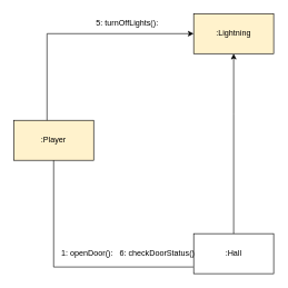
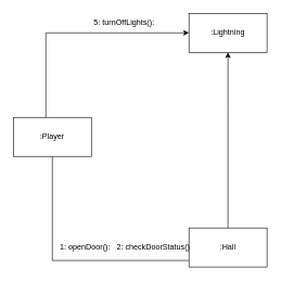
- <mxCell id="3" value=":Lightning" style="rounded=0;whiteSpace=wrap;html=1;fillColor=#fff2cc;" vertex="1" parent="1"><mxGeometry x="290" y="20" width="120" height="60" as="geometry" /></mxCell>
+ <mxCell id="3" value=":Lightning" style="rounded=0;whiteSpace=wrap;html=1;" vertex="1" parent="1"><mxGeometry x="290" y="20" width="120" height="60" as="geometry" /></mxCell>
- <mxCell id="2" value=":Player" style="rounded=0;whiteSpace=wrap;html=1;fillColor=#fff2cc;" vertex="1" parent="1"><mxGeometry x="20" y="180" width="120" height="60" as="geometry" /></mxCell>
+ <mxCell id="2" value=":Player" style="rounded=0;whiteSpace=wrap;html=1;" vertex="1" parent="1"><mxGeometry x="20" y="180" width="120" height="60" as="geometry" /></mxCell>
- <mxCell id="10" value="6: checkD&lt;span style=&quot;background-color: initial;&quot;&gt;oorStatus()&lt;/span&gt;" style="text;html=1;align=center;verticalAlign=middle;resizable=0;points=[];autosize=1;strokeColor=none;fillColor=none;" vertex="1" parent="1"><mxGeometry x="165" y="365" width="140" height="30" as="geometry" /></mxCell>
+ <mxCell id="10" value="2: checkD&lt;span style=&quot;background-color: initial;&quot;&gt;oorStatus()&lt;/span&gt;" style="text;html=1;align=center;verticalAlign=middle;resizable=0;points=[];autosize=1;strokeColor=none;fillColor=none;" vertex="1" parent="1"><mxGeometry x="165" y="365" width="140" height="30" as="geometry" /></mxCell>
